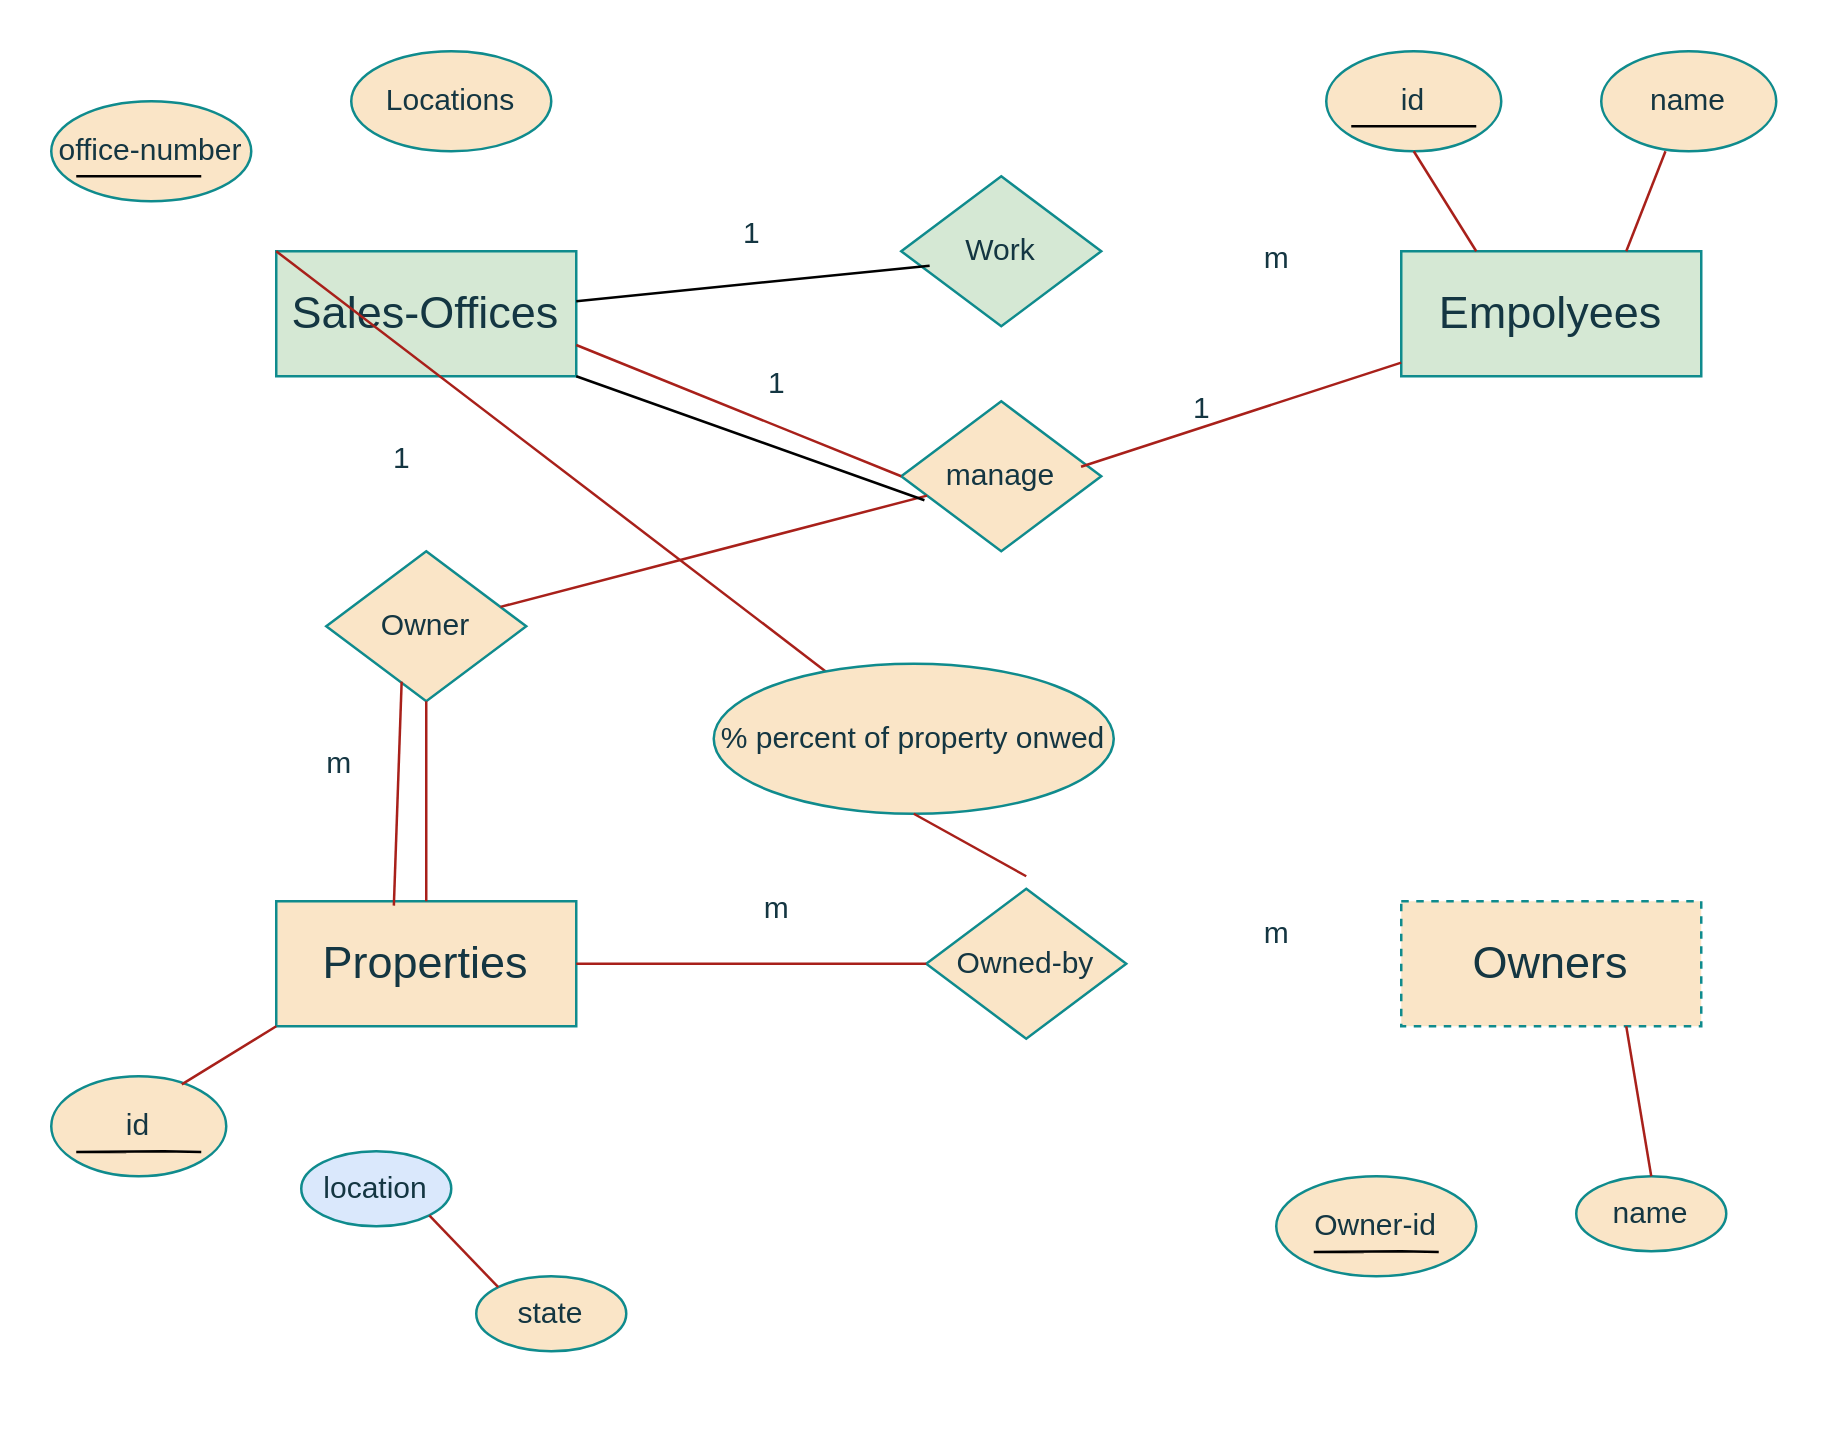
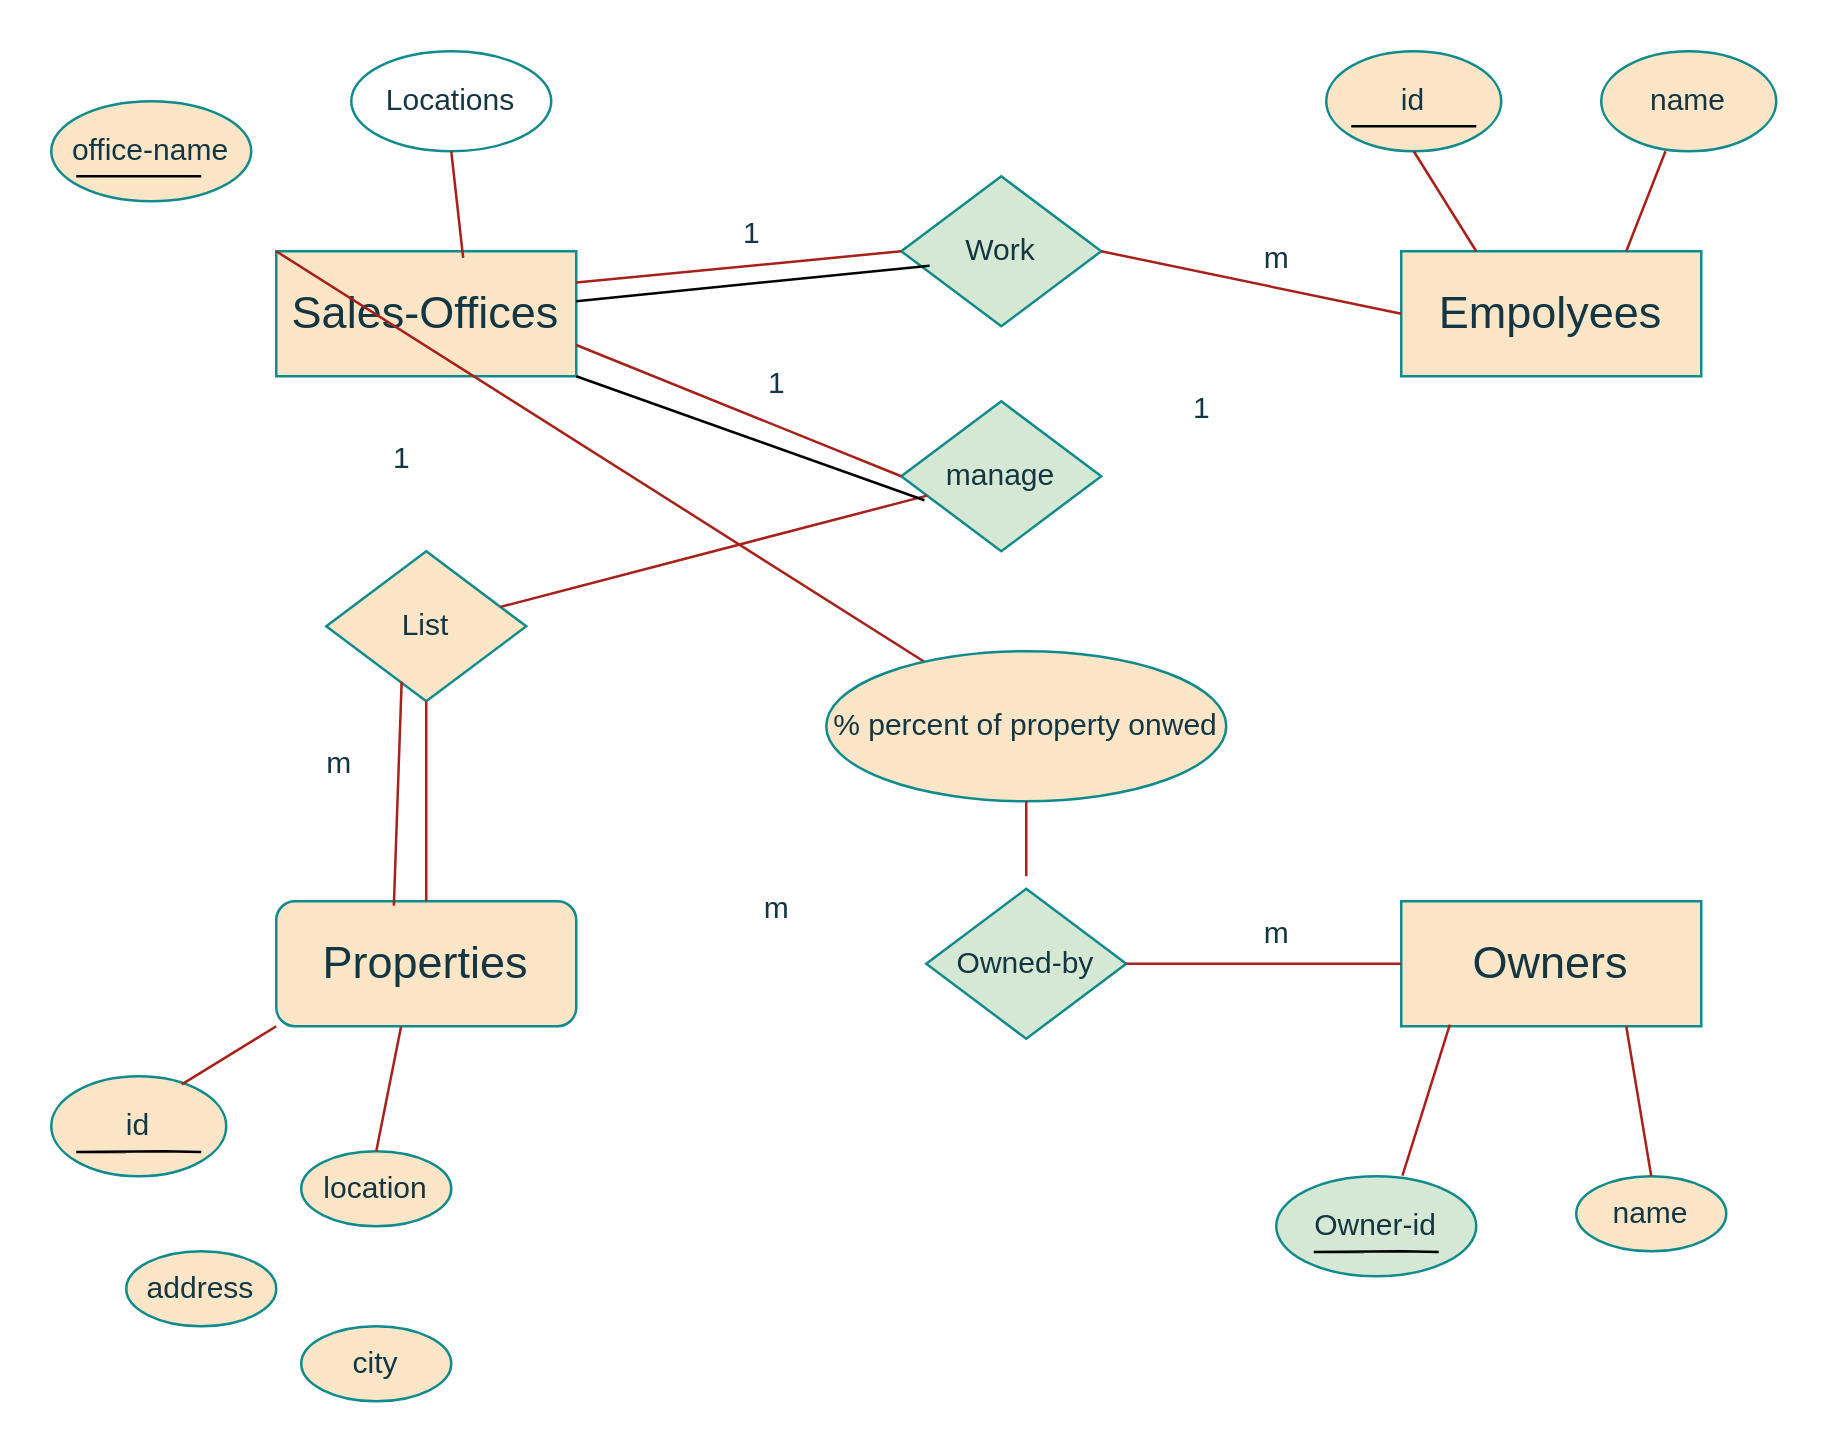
- <mxCell id="4" value="Locations" style="ellipse;whiteSpace=wrap;html=1;labelBackgroundColor=none;fillColor=#FAE5C7;strokeColor=#0F8B8D;fontColor=#143642;" parent="1" vertex="1"><mxGeometry x="140" y="20" width="80" height="40" as="geometry" /></mxCell>
+ <mxCell id="4" value="Locations" style="ellipse;whiteSpace=wrap;html=1;labelBackgroundColor=none;fillColor=#ffffff;strokeColor=#0F8B8D;fontColor=#143642;" parent="1" vertex="1"><mxGeometry x="140" y="20" width="80" height="40" as="geometry" /></mxCell>
- <mxCell id="3" value="office-number" style="ellipse;whiteSpace=wrap;html=1;labelBackgroundColor=none;fillColor=#FAE5C7;strokeColor=#0F8B8D;fontColor=#143642;" parent="1" vertex="1"><mxGeometry x="20" y="40" width="80" height="40" as="geometry" /></mxCell>
+ <mxCell id="3" value="office-name" style="ellipse;whiteSpace=wrap;html=1;labelBackgroundColor=none;fillColor=#FAE5C7;strokeColor=#0F8B8D;fontColor=#143642;" parent="1" vertex="1"><mxGeometry x="20" y="40" width="80" height="40" as="geometry" /></mxCell>
+ <mxCell id="25" value="" style="endArrow=none;html=1;rounded=0;entryX=0.5;entryY=1;entryDx=0;entryDy=0;exitX=0.623;exitY=0.053;exitDx=0;exitDy=0;exitPerimeter=0;labelBackgroundColor=none;strokeColor=#A8201A;fontColor=default;" parent="1" source="2" target="4" edge="1"><mxGeometry width="50" height="50" relative="1" as="geometry"><mxPoint x="400" y="300" as="sourcePoint" /><mxPoint x="450" y="250" as="targetPoint" /></mxGeometry></mxCell>
+ <mxCell id="28" value="" style="endArrow=none;html=1;rounded=0;entryX=1;entryY=0.25;entryDx=0;entryDy=0;exitX=0;exitY=0.5;exitDx=0;exitDy=0;labelBackgroundColor=none;strokeColor=#A8201A;fontColor=default;" parent="1" source="17" target="2" edge="1"><mxGeometry width="50" height="50" relative="1" as="geometry"><mxPoint x="400" y="300" as="sourcePoint" /><mxPoint x="450" y="250" as="targetPoint" /></mxGeometry></mxCell>
+ <mxCell id="29" value="" style="endArrow=none;html=1;rounded=0;exitX=0;exitY=0.5;exitDx=0;exitDy=0;entryX=1;entryY=0.5;entryDx=0;entryDy=0;labelBackgroundColor=none;strokeColor=#A8201A;fontColor=default;" parent="1" source="5" target="17" edge="1"><mxGeometry width="50" height="50" relative="1" as="geometry"><mxPoint x="550" y="120" as="sourcePoint" /><mxPoint x="240" y="123" as="targetPoint" /></mxGeometry></mxCell>
- <mxCell id="2" value="&lt;font style=&quot;font-size: 18px;&quot;&gt;Sales-Offices&lt;/font&gt;" style="rounded=0;whiteSpace=wrap;html=1;labelBackgroundColor=none;fillColor=#d5e8d4;strokeColor=#0F8B8D;fontColor=#143642;" parent="1" vertex="1"><mxGeometry x="110" y="100" width="120" height="50" as="geometry" /></mxCell>
+ <mxCell id="2" value="&lt;font style=&quot;font-size: 18px;&quot;&gt;Sales-Offices&lt;/font&gt;" style="rounded=0;whiteSpace=wrap;html=1;labelBackgroundColor=none;fillColor=#FAE5C7;strokeColor=#0F8B8D;fontColor=#143642;" parent="1" vertex="1"><mxGeometry x="110" y="100" width="120" height="50" as="geometry" /></mxCell>
- <mxCell id="5" value="&lt;font style=&quot;font-size: 18px;&quot;&gt;Empolyees&lt;/font&gt;" style="rounded=0;whiteSpace=wrap;html=1;labelBackgroundColor=none;fillColor=#d5e8d4;strokeColor=#0F8B8D;fontColor=#143642;" parent="1" vertex="1"><mxGeometry x="560" y="100" width="120" height="50" as="geometry" /></mxCell>
+ <mxCell id="5" value="&lt;font style=&quot;font-size: 18px;&quot;&gt;Empolyees&lt;/font&gt;" style="rounded=0;whiteSpace=wrap;html=1;labelBackgroundColor=none;fillColor=#FAE5C7;strokeColor=#0F8B8D;fontColor=#143642;" parent="1" vertex="1"><mxGeometry x="560" y="100" width="120" height="50" as="geometry" /></mxCell>
- <mxCell id="31" value="" style="endArrow=none;html=1;rounded=0;exitX=0.899;exitY=0.437;exitDx=0;exitDy=0;exitPerimeter=0;labelBackgroundColor=none;strokeColor=#A8201A;fontColor=default;" parent="1" source="27" target="5" edge="1"><mxGeometry width="50" height="50" relative="1" as="geometry"><mxPoint x="370" y="200" as="sourcePoint" /><mxPoint x="240" y="148" as="targetPoint" /></mxGeometry></mxCell>
- <mxCell id="27" value="manage" style="rhombus;whiteSpace=wrap;html=1;labelBackgroundColor=none;fillColor=#FAE5C7;strokeColor=#0F8B8D;fontColor=#143642;" parent="1" vertex="1"><mxGeometry x="360" y="160" width="80" height="60" as="geometry" /></mxCell>
+ <mxCell id="27" value="manage" style="rhombus;whiteSpace=wrap;html=1;labelBackgroundColor=none;fillColor=#d5e8d4;strokeColor=#0F8B8D;fontColor=#143642;" parent="1" vertex="1"><mxGeometry x="360" y="160" width="80" height="60" as="geometry" /></mxCell>
- <mxCell id="43" value="Owner" style="rhombus;whiteSpace=wrap;html=1;labelBackgroundColor=none;fillColor=#FAE5C7;strokeColor=#0F8B8D;fontColor=#143642;" parent="1" vertex="1"><mxGeometry x="130" y="220" width="80" height="60" as="geometry" /></mxCell>
+ <mxCell id="43" value="List" style="rhombus;whiteSpace=wrap;html=1;labelBackgroundColor=none;fillColor=#FAE5C7;strokeColor=#0F8B8D;fontColor=#143642;" parent="1" vertex="1"><mxGeometry x="130" y="220" width="80" height="60" as="geometry" /></mxCell>
- <mxCell id="41" value="% percent of property onwed" style="ellipse;whiteSpace=wrap;html=1;labelBackgroundColor=none;fillColor=#FAE5C7;strokeColor=#0F8B8D;fontColor=#143642;" parent="1" vertex="1"><mxGeometry x="285" y="265" width="160" height="60" as="geometry" /></mxCell>
+ <mxCell id="41" value="% percent of property onwed" style="ellipse;whiteSpace=wrap;html=1;labelBackgroundColor=none;fillColor=#FAE5C7;strokeColor=#0F8B8D;fontColor=#143642;" parent="1" vertex="1"><mxGeometry x="330" y="260" width="160" height="60" as="geometry" /></mxCell>
- <mxCell id="8" value="&lt;font style=&quot;font-size: 18px;&quot;&gt;Properties&lt;/font&gt;" style="rounded=0;whiteSpace=wrap;html=1;labelBackgroundColor=none;fillColor=#FAE5C7;strokeColor=#0F8B8D;fontColor=#143642;" parent="1" vertex="1"><mxGeometry x="110" y="360" width="120" height="50" as="geometry" /></mxCell>
+ <mxCell id="8" value="&lt;font style=&quot;font-size: 18px;&quot;&gt;Properties&lt;/font&gt;" style="whiteSpace=wrap;html=1;labelBackgroundColor=none;fillColor=#FAE5C7;strokeColor=#0F8B8D;fontColor=#143642;rounded=1;" parent="1" vertex="1"><mxGeometry x="110" y="360" width="120" height="50" as="geometry" /></mxCell>
- <mxCell id="37" value="" style="endArrow=none;html=1;rounded=0;exitX=1;exitY=0.5;exitDx=0;exitDy=0;labelBackgroundColor=none;strokeColor=#A8201A;fontColor=default;" parent="1" source="8" target="36" edge="1"><mxGeometry width="50" height="50" relative="1" as="geometry"><mxPoint x="400" y="300" as="sourcePoint" /><mxPoint x="450" y="250" as="targetPoint" /></mxGeometry></mxCell>
- <mxCell id="36" value="Owned-by" style="rhombus;whiteSpace=wrap;html=1;labelBackgroundColor=none;fillColor=#FAE5C7;strokeColor=#0F8B8D;fontColor=#143642;" parent="1" vertex="1"><mxGeometry x="370" y="355" width="80" height="60" as="geometry" /></mxCell>
+ <mxCell id="36" value="Owned-by" style="rhombus;whiteSpace=wrap;html=1;labelBackgroundColor=none;fillColor=#d5e8d4;strokeColor=#0F8B8D;fontColor=#143642;" parent="1" vertex="1"><mxGeometry x="370" y="355" width="80" height="60" as="geometry" /></mxCell>
+ <mxCell id="38" value="" style="endArrow=none;html=1;rounded=0;exitX=1;exitY=0.5;exitDx=0;exitDy=0;labelBackgroundColor=none;strokeColor=#A8201A;fontColor=default;" parent="1" source="36" target="14" edge="1"><mxGeometry width="50" height="50" relative="1" as="geometry"><mxPoint x="240" y="395" as="sourcePoint" /><mxPoint x="380" y="395" as="targetPoint" /></mxGeometry></mxCell>
- <mxCell id="14" value="&lt;font style=&quot;font-size: 18px;&quot;&gt;Owners&lt;/font&gt;" style="rounded=0;whiteSpace=wrap;html=1;labelBackgroundColor=none;fillColor=#FAE5C7;strokeColor=#0F8B8D;fontColor=#143642;dashed=1;" parent="1" vertex="1"><mxGeometry x="560" y="360" width="120" height="50" as="geometry" /></mxCell>
+ <mxCell id="14" value="&lt;font style=&quot;font-size: 18px;&quot;&gt;Owners&lt;/font&gt;" style="rounded=0;whiteSpace=wrap;html=1;labelBackgroundColor=none;fillColor=#FAE5C7;strokeColor=#0F8B8D;fontColor=#143642;" parent="1" vertex="1"><mxGeometry x="560" y="360" width="120" height="50" as="geometry" /></mxCell>
+ <mxCell id="18" value="" style="endArrow=none;html=1;rounded=0;exitX=0.416;exitY=1.004;exitDx=0;exitDy=0;exitPerimeter=0;entryX=0.5;entryY=0;entryDx=0;entryDy=0;labelBackgroundColor=none;strokeColor=#A8201A;fontColor=default;" parent="1" source="8" target="10" edge="1"><mxGeometry width="50" height="50" relative="1" as="geometry"><mxPoint x="400" y="300" as="sourcePoint" /><mxPoint x="160" y="460" as="targetPoint" /></mxGeometry></mxCell>
+ <mxCell id="21" value="" style="endArrow=none;html=1;rounded=0;exitX=0.162;exitY=0.987;exitDx=0;exitDy=0;entryX=0.631;entryY=-0.007;entryDx=0;entryDy=0;entryPerimeter=0;exitPerimeter=0;labelBackgroundColor=none;strokeColor=#A8201A;fontColor=default;" parent="1" source="14" target="15" edge="1"><mxGeometry width="50" height="50" relative="1" as="geometry"><mxPoint x="120" y="420" as="sourcePoint" /><mxPoint x="75" y="442" as="targetPoint" /></mxGeometry></mxCell>
- <mxCell id="10" value="location" style="ellipse;whiteSpace=wrap;html=1;labelBackgroundColor=none;fillColor=#dae8fc;strokeColor=#0F8B8D;fontColor=#143642;" parent="1" vertex="1"><mxGeometry x="120" y="460" width="60" height="30" as="geometry" /></mxCell>
+ <mxCell id="10" value="location" style="ellipse;whiteSpace=wrap;html=1;labelBackgroundColor=none;fillColor=#FAE5C7;strokeColor=#0F8B8D;fontColor=#143642;" parent="1" vertex="1"><mxGeometry x="120" y="460" width="60" height="30" as="geometry" /></mxCell>
- <mxCell id="15" value="Owner-id" style="ellipse;whiteSpace=wrap;html=1;labelBackgroundColor=none;fillColor=#FAE5C7;strokeColor=#0F8B8D;fontColor=#143642;" parent="1" vertex="1"><mxGeometry x="510" y="470" width="80" height="40" as="geometry" /></mxCell>
+ <mxCell id="15" value="Owner-id" style="ellipse;whiteSpace=wrap;html=1;labelBackgroundColor=none;fillColor=#d5e8d4;strokeColor=#0F8B8D;fontColor=#143642;" parent="1" vertex="1"><mxGeometry x="510" y="470" width="80" height="40" as="geometry" /></mxCell>
- <mxCell id="19" value="" style="endArrow=none;html=1;rounded=0;exitX=0;exitY=0;exitDx=0;exitDy=0;entryX=1;entryY=1;entryDx=0;entryDy=0;labelBackgroundColor=none;strokeColor=#A8201A;fontColor=default;" parent="1" source="13" target="10" edge="1"><mxGeometry width="50" height="50" relative="1" as="geometry"><mxPoint x="160" y="540" as="sourcePoint" /><mxPoint x="160" y="500" as="targetPoint" /></mxGeometry></mxCell>
+ <mxCell id="11" value="address" style="ellipse;whiteSpace=wrap;html=1;labelBackgroundColor=none;fillColor=#FAE5C7;strokeColor=#0F8B8D;fontColor=#143642;" parent="1" vertex="1"><mxGeometry x="50" y="500" width="60" height="30" as="geometry" /></mxCell>
- <mxCell id="13" value="state" style="ellipse;whiteSpace=wrap;html=1;labelBackgroundColor=none;fillColor=#FAE5C7;strokeColor=#0F8B8D;fontColor=#143642;" parent="1" vertex="1"><mxGeometry x="190" y="510" width="60" height="30" as="geometry" /></mxCell>
+ <mxCell id="12" value="city" style="ellipse;whiteSpace=wrap;html=1;labelBackgroundColor=none;fillColor=#FAE5C7;strokeColor=#0F8B8D;fontColor=#143642;" parent="1" vertex="1"><mxGeometry x="120" y="530" width="60" height="30" as="geometry" /></mxCell>
